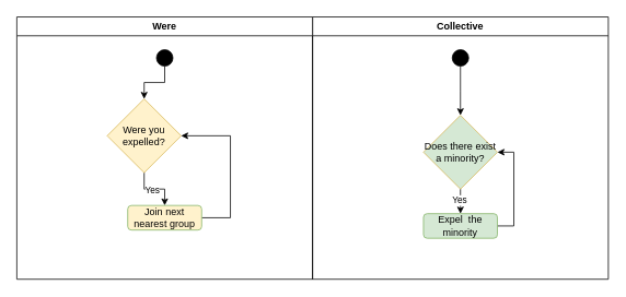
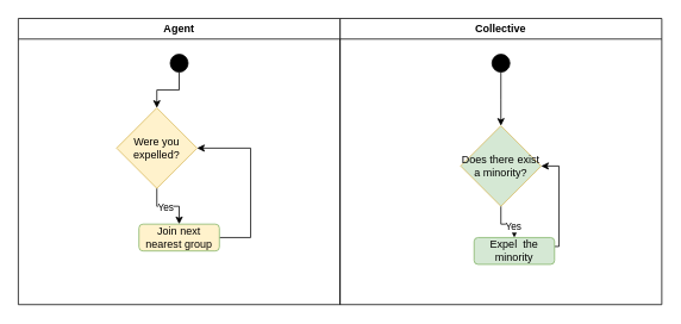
- <mxCell id="10" value="Were" style="swimlane;whiteSpace=wrap;html=1;" vertex="1" parent="1"><mxGeometry width="360" height="320" as="geometry" x="20" y="20" /></mxCell>
+ <mxCell id="10" value="Agent" style="swimlane;whiteSpace=wrap;html=1;" vertex="1" parent="1"><mxGeometry width="360" height="320" as="geometry" x="20" y="20" /></mxCell>
- <mxCell id="9" value="Expel&amp;nbsp; the minority" style="rounded=1;whiteSpace=wrap;html=1;fillColor=#d5e8d4;strokeColor=#82b366;" vertex="1" parent="2"><mxGeometry x="135" y="240" width="90" height="30" as="geometry" /></mxCell>
+ <mxCell id="9" value="Expel&amp;nbsp; the minority" style="rounded=1;whiteSpace=wrap;html=1;fillColor=#d5e8d4;strokeColor=#82b366;" vertex="1" parent="2"><mxGeometry x="150" y="245" width="90" height="30" as="geometry" /></mxCell>
